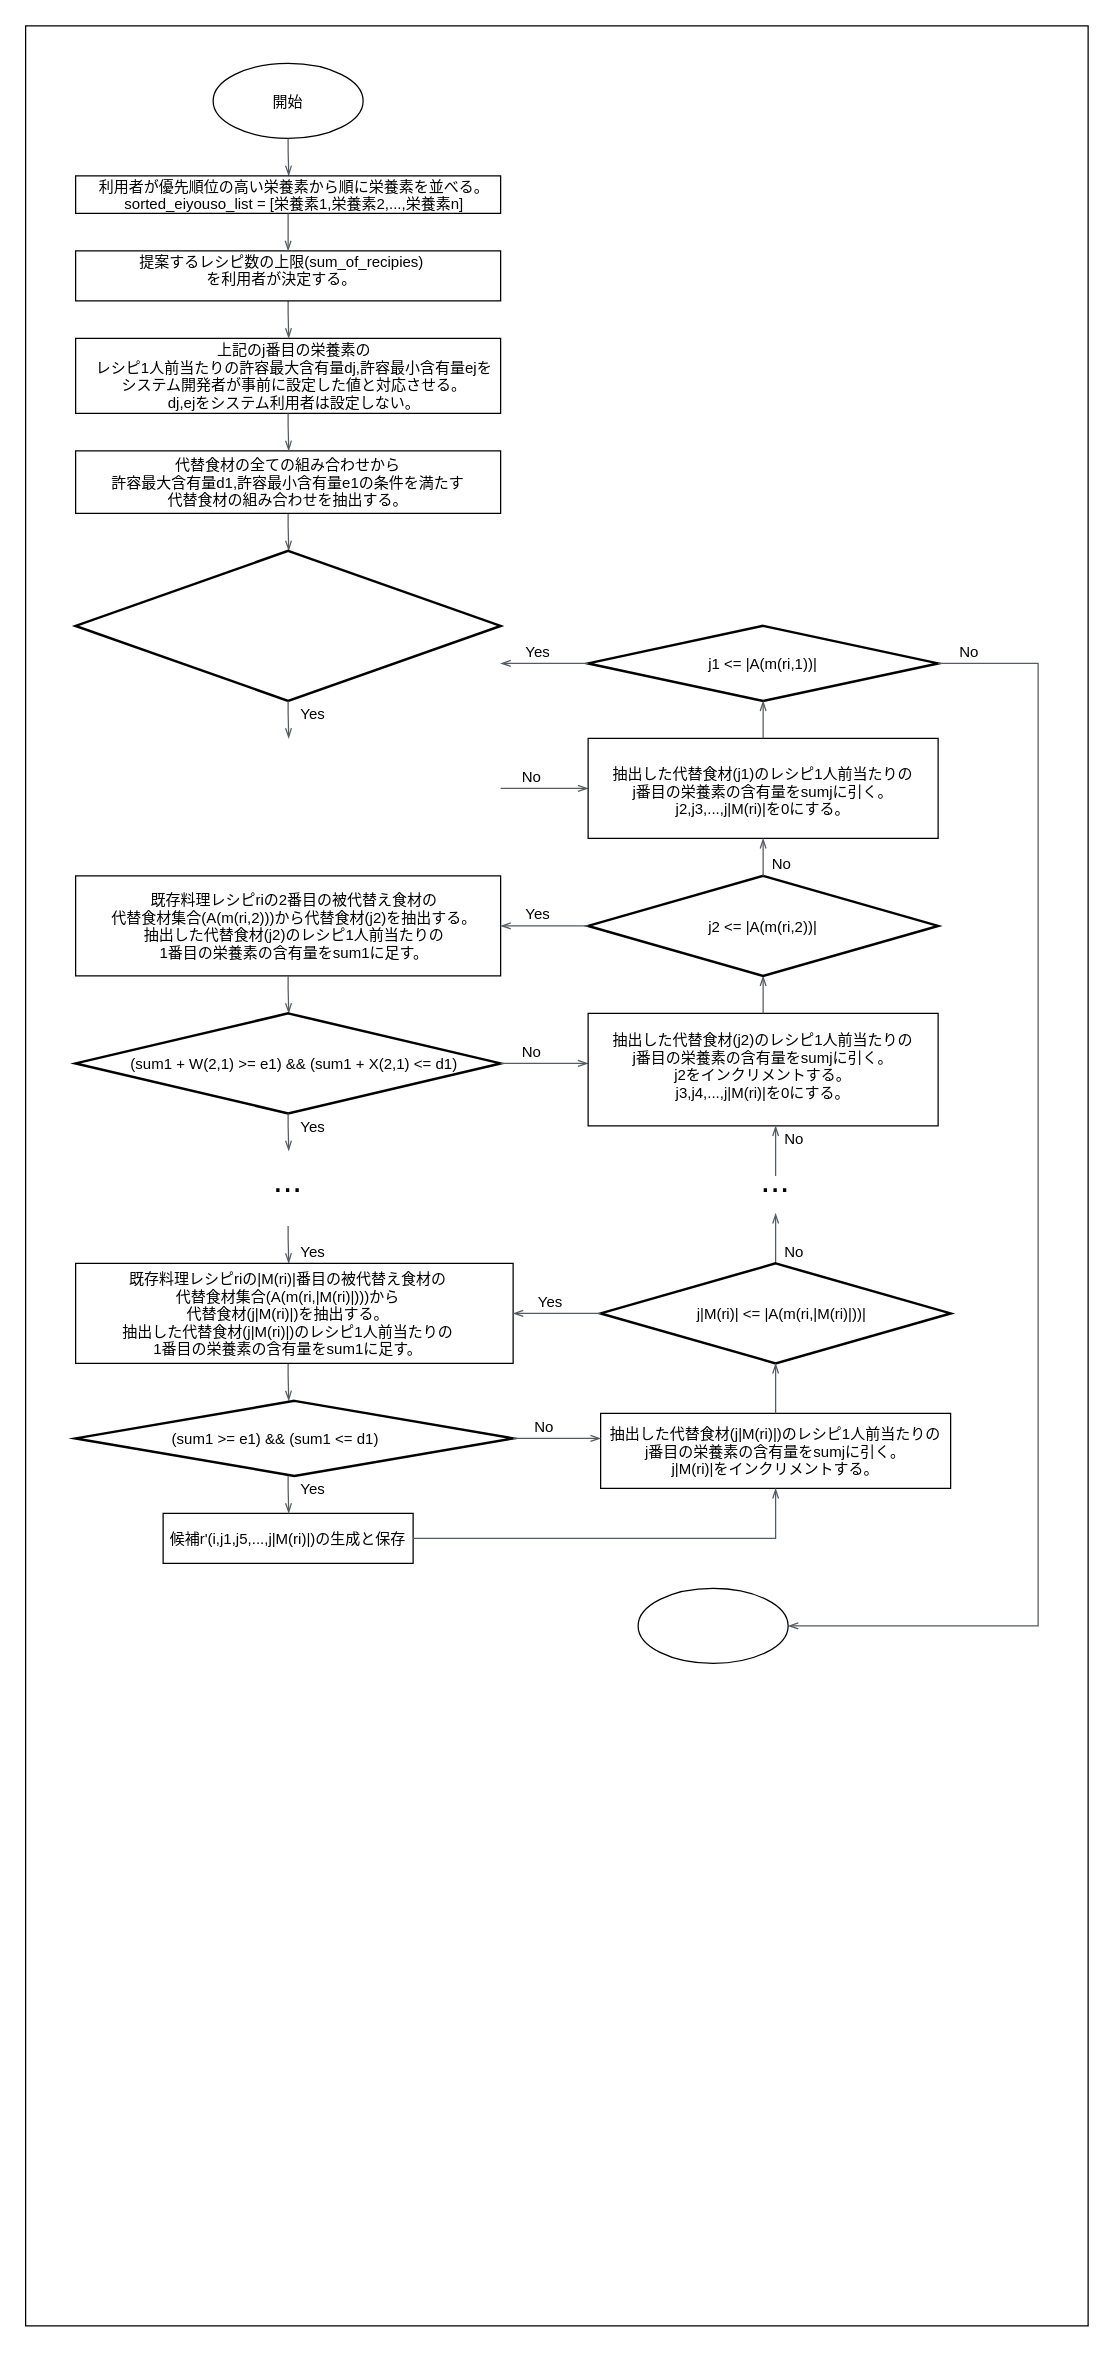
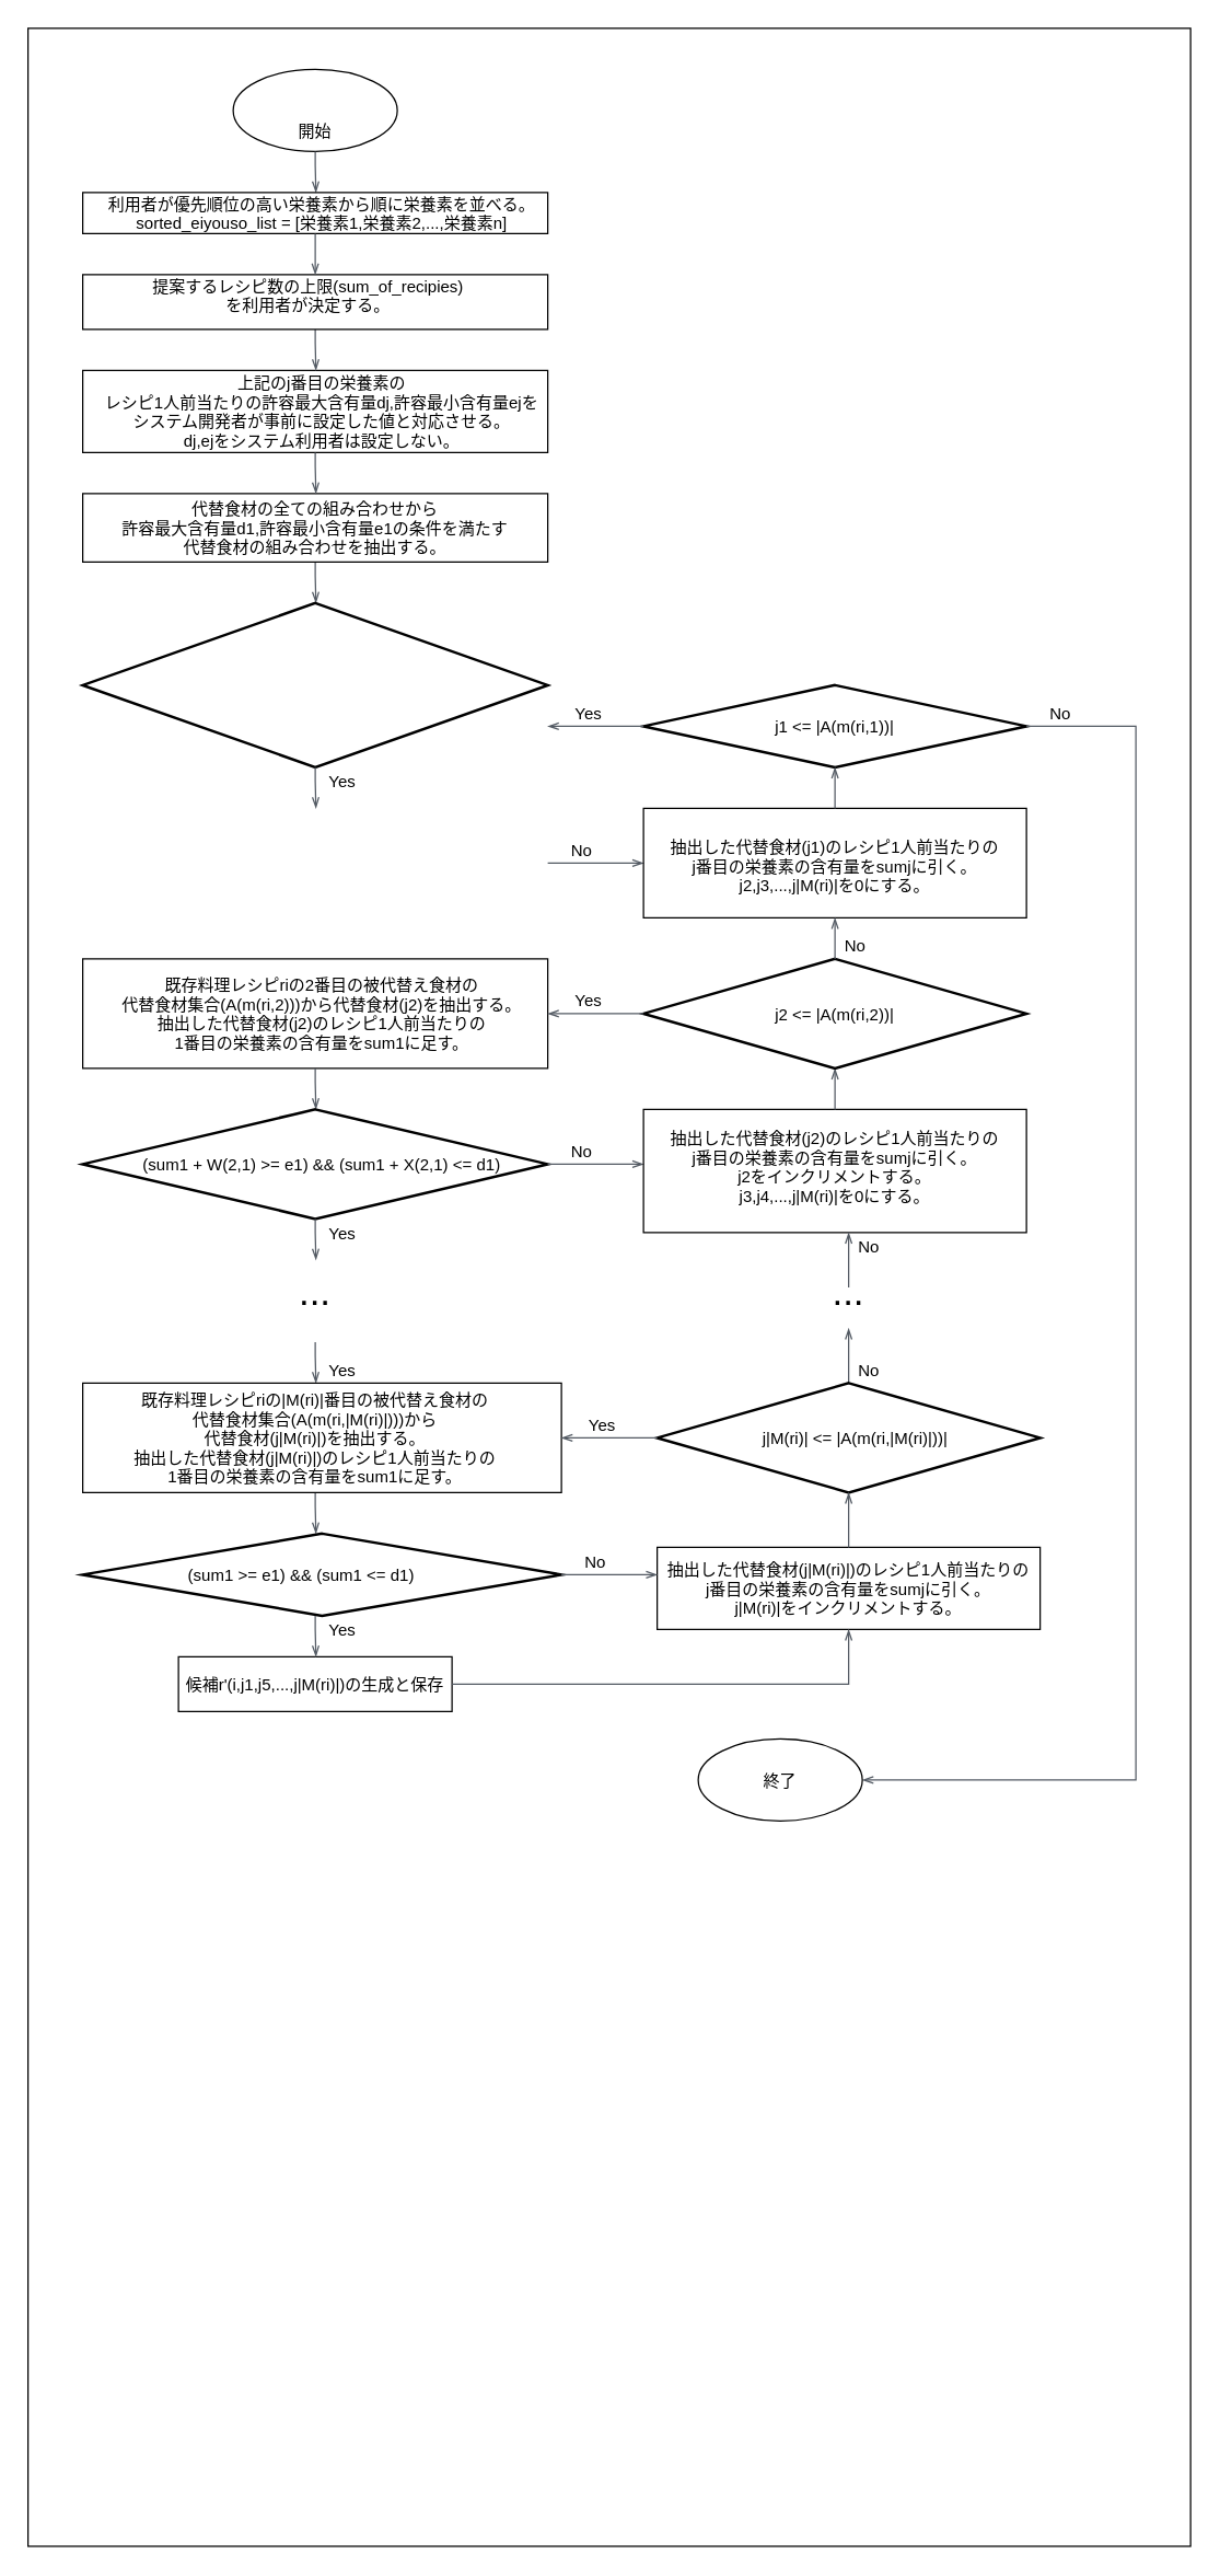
- <mxCell id="4" value="開始" style="text;align=center;verticalAlign=middle;resizable=0;points=[];autosize=1;labelBackgroundColor=#ffffff;labelBorderColor=none;" parent="1" vertex="1"><mxGeometry x="210" y="70" width="40" height="20" as="geometry" /></mxCell>
+ <mxCell id="4" value="開始" style="text;align=center;verticalAlign=middle;resizable=0;points=[];autosize=1;labelBackgroundColor=#ffffff;labelBorderColor=none;" parent="1" vertex="1"><mxGeometry x="210" y="85" width="40" height="20" as="geometry" /></mxCell>
+ <mxCell id="65" value="終了" style="text;align=center;verticalAlign=middle;resizable=0;points=[];autosize=1;fontSize=12;" parent="1" vertex="1"><mxGeometry x="550" y="1290" width="40" height="20" as="geometry" /></mxCell>
